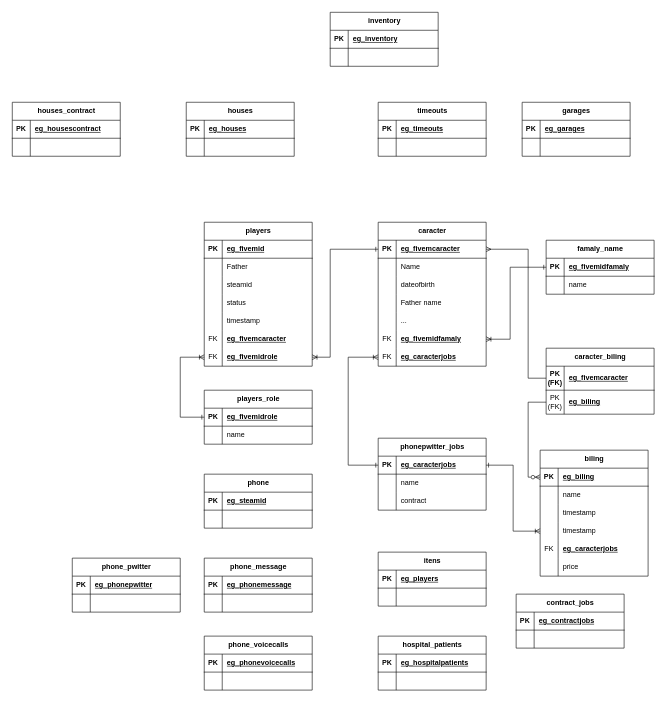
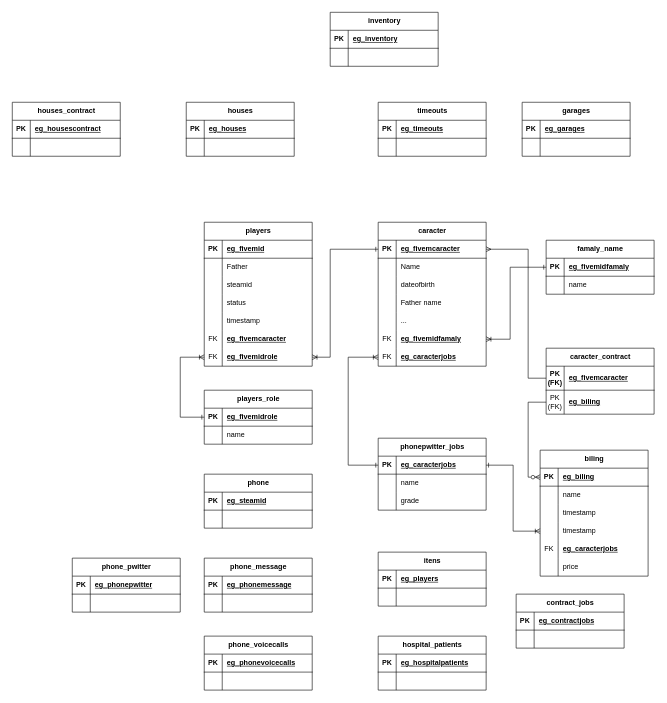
- <mxCell id="76" value="caracter_biling" style="shape=table;startSize=30;container=1;collapsible=1;childLayout=tableLayout;fixedRows=1;rowLines=0;fontStyle=1;align=center;resizeLast=1;html=1;" vertex="1" parent="1"><mxGeometry x="910" y="580" width="180" height="110" as="geometry" /></mxCell>
+ <mxCell id="76" value="caracter_contract" style="shape=table;startSize=30;container=1;collapsible=1;childLayout=tableLayout;fixedRows=1;rowLines=0;fontStyle=1;align=center;resizeLast=1;html=1;" vertex="1" parent="1"><mxGeometry x="910" y="580" width="180" height="110" as="geometry" /></mxCell>
- <mxCell id="72" value="contract" style="shape=partialRectangle;connectable=0;fillColor=none;top=0;left=0;bottom=0;right=0;align=left;spacingLeft=6;overflow=hidden;whiteSpace=wrap;html=1;" parent="70" vertex="1"><mxGeometry x="30" width="150" height="30" as="geometry"><mxRectangle width="150" height="30" as="alternateBounds" /></mxGeometry></mxCell>
+ <mxCell id="72" value="grade" style="shape=partialRectangle;connectable=0;fillColor=none;top=0;left=0;bottom=0;right=0;align=left;spacingLeft=6;overflow=hidden;whiteSpace=wrap;html=1;" parent="70" vertex="1"><mxGeometry x="30" width="150" height="30" as="geometry"><mxRectangle width="150" height="30" as="alternateBounds" /></mxGeometry></mxCell>
